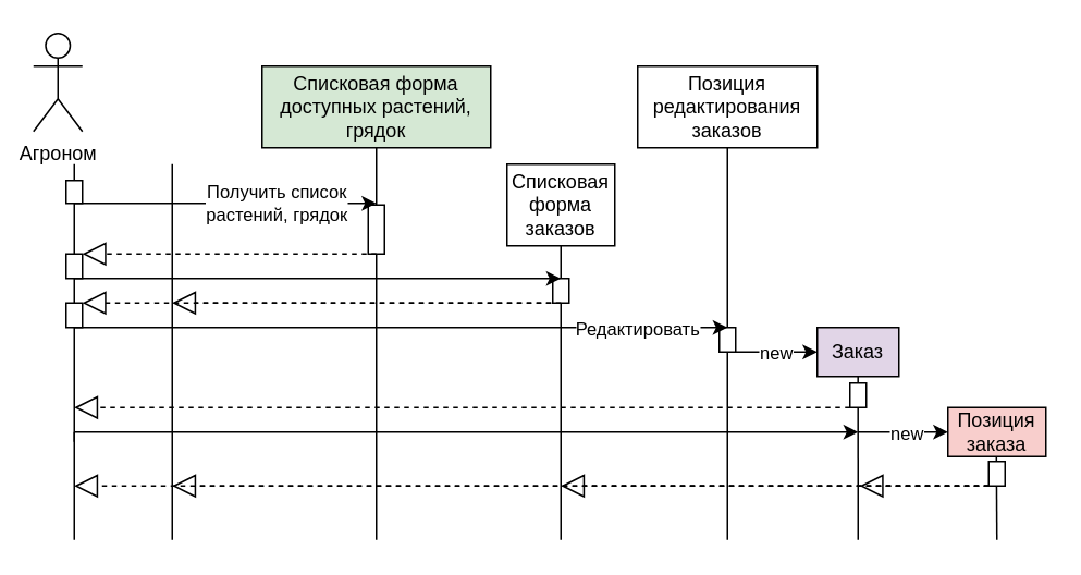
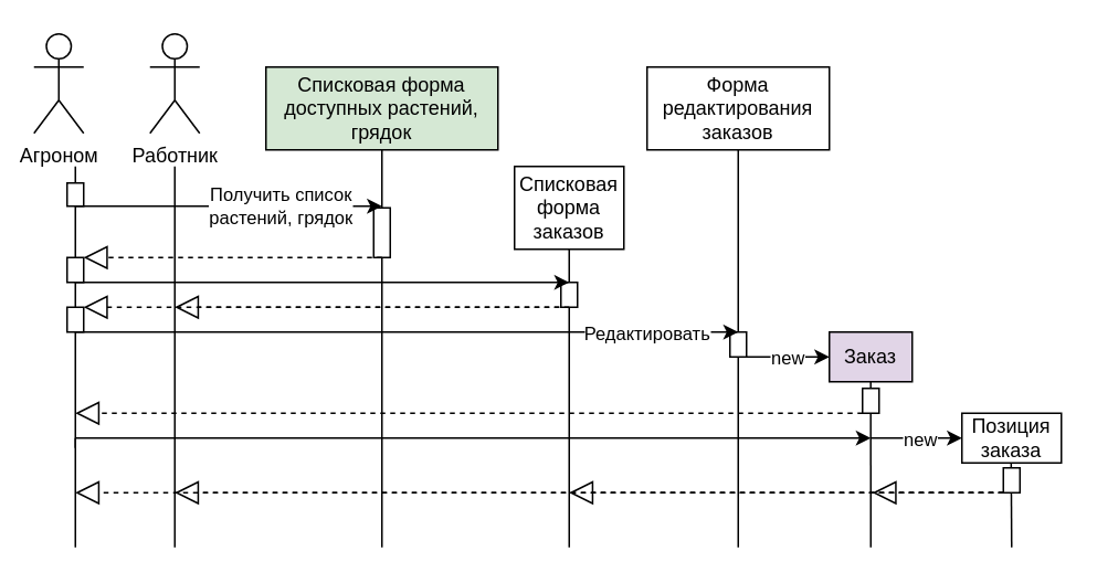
+ <mxCell id="4" value="Работник" style="shape=umlActor;verticalLabelPosition=bottom;verticalAlign=top;html=1;outlineConnect=0;" vertex="1" parent="1"><mxGeometry x="90" y="20" width="30" height="60" as="geometry" /></mxCell>
- <mxCell id="22" value="Позиция редактирования заказов" style="rounded=0;whiteSpace=wrap;html=1;" vertex="1" parent="1"><mxGeometry x="390" y="40" width="110" height="50" as="geometry" /></mxCell>
+ <mxCell id="22" value="Форма редактирования заказов" style="rounded=0;whiteSpace=wrap;html=1;" vertex="1" parent="1"><mxGeometry x="390" y="40" width="110" height="50" as="geometry" /></mxCell>
- <mxCell id="37" value="Позиция заказа" style="rounded=0;whiteSpace=wrap;html=1;fillColor=#f8cecc;" vertex="1" parent="1"><mxGeometry x="580" y="249" width="60" height="30" as="geometry" /></mxCell>
+ <mxCell id="37" value="Позиция заказа" style="rounded=0;whiteSpace=wrap;html=1;" vertex="1" parent="1"><mxGeometry x="580" y="249" width="60" height="30" as="geometry" /></mxCell>
